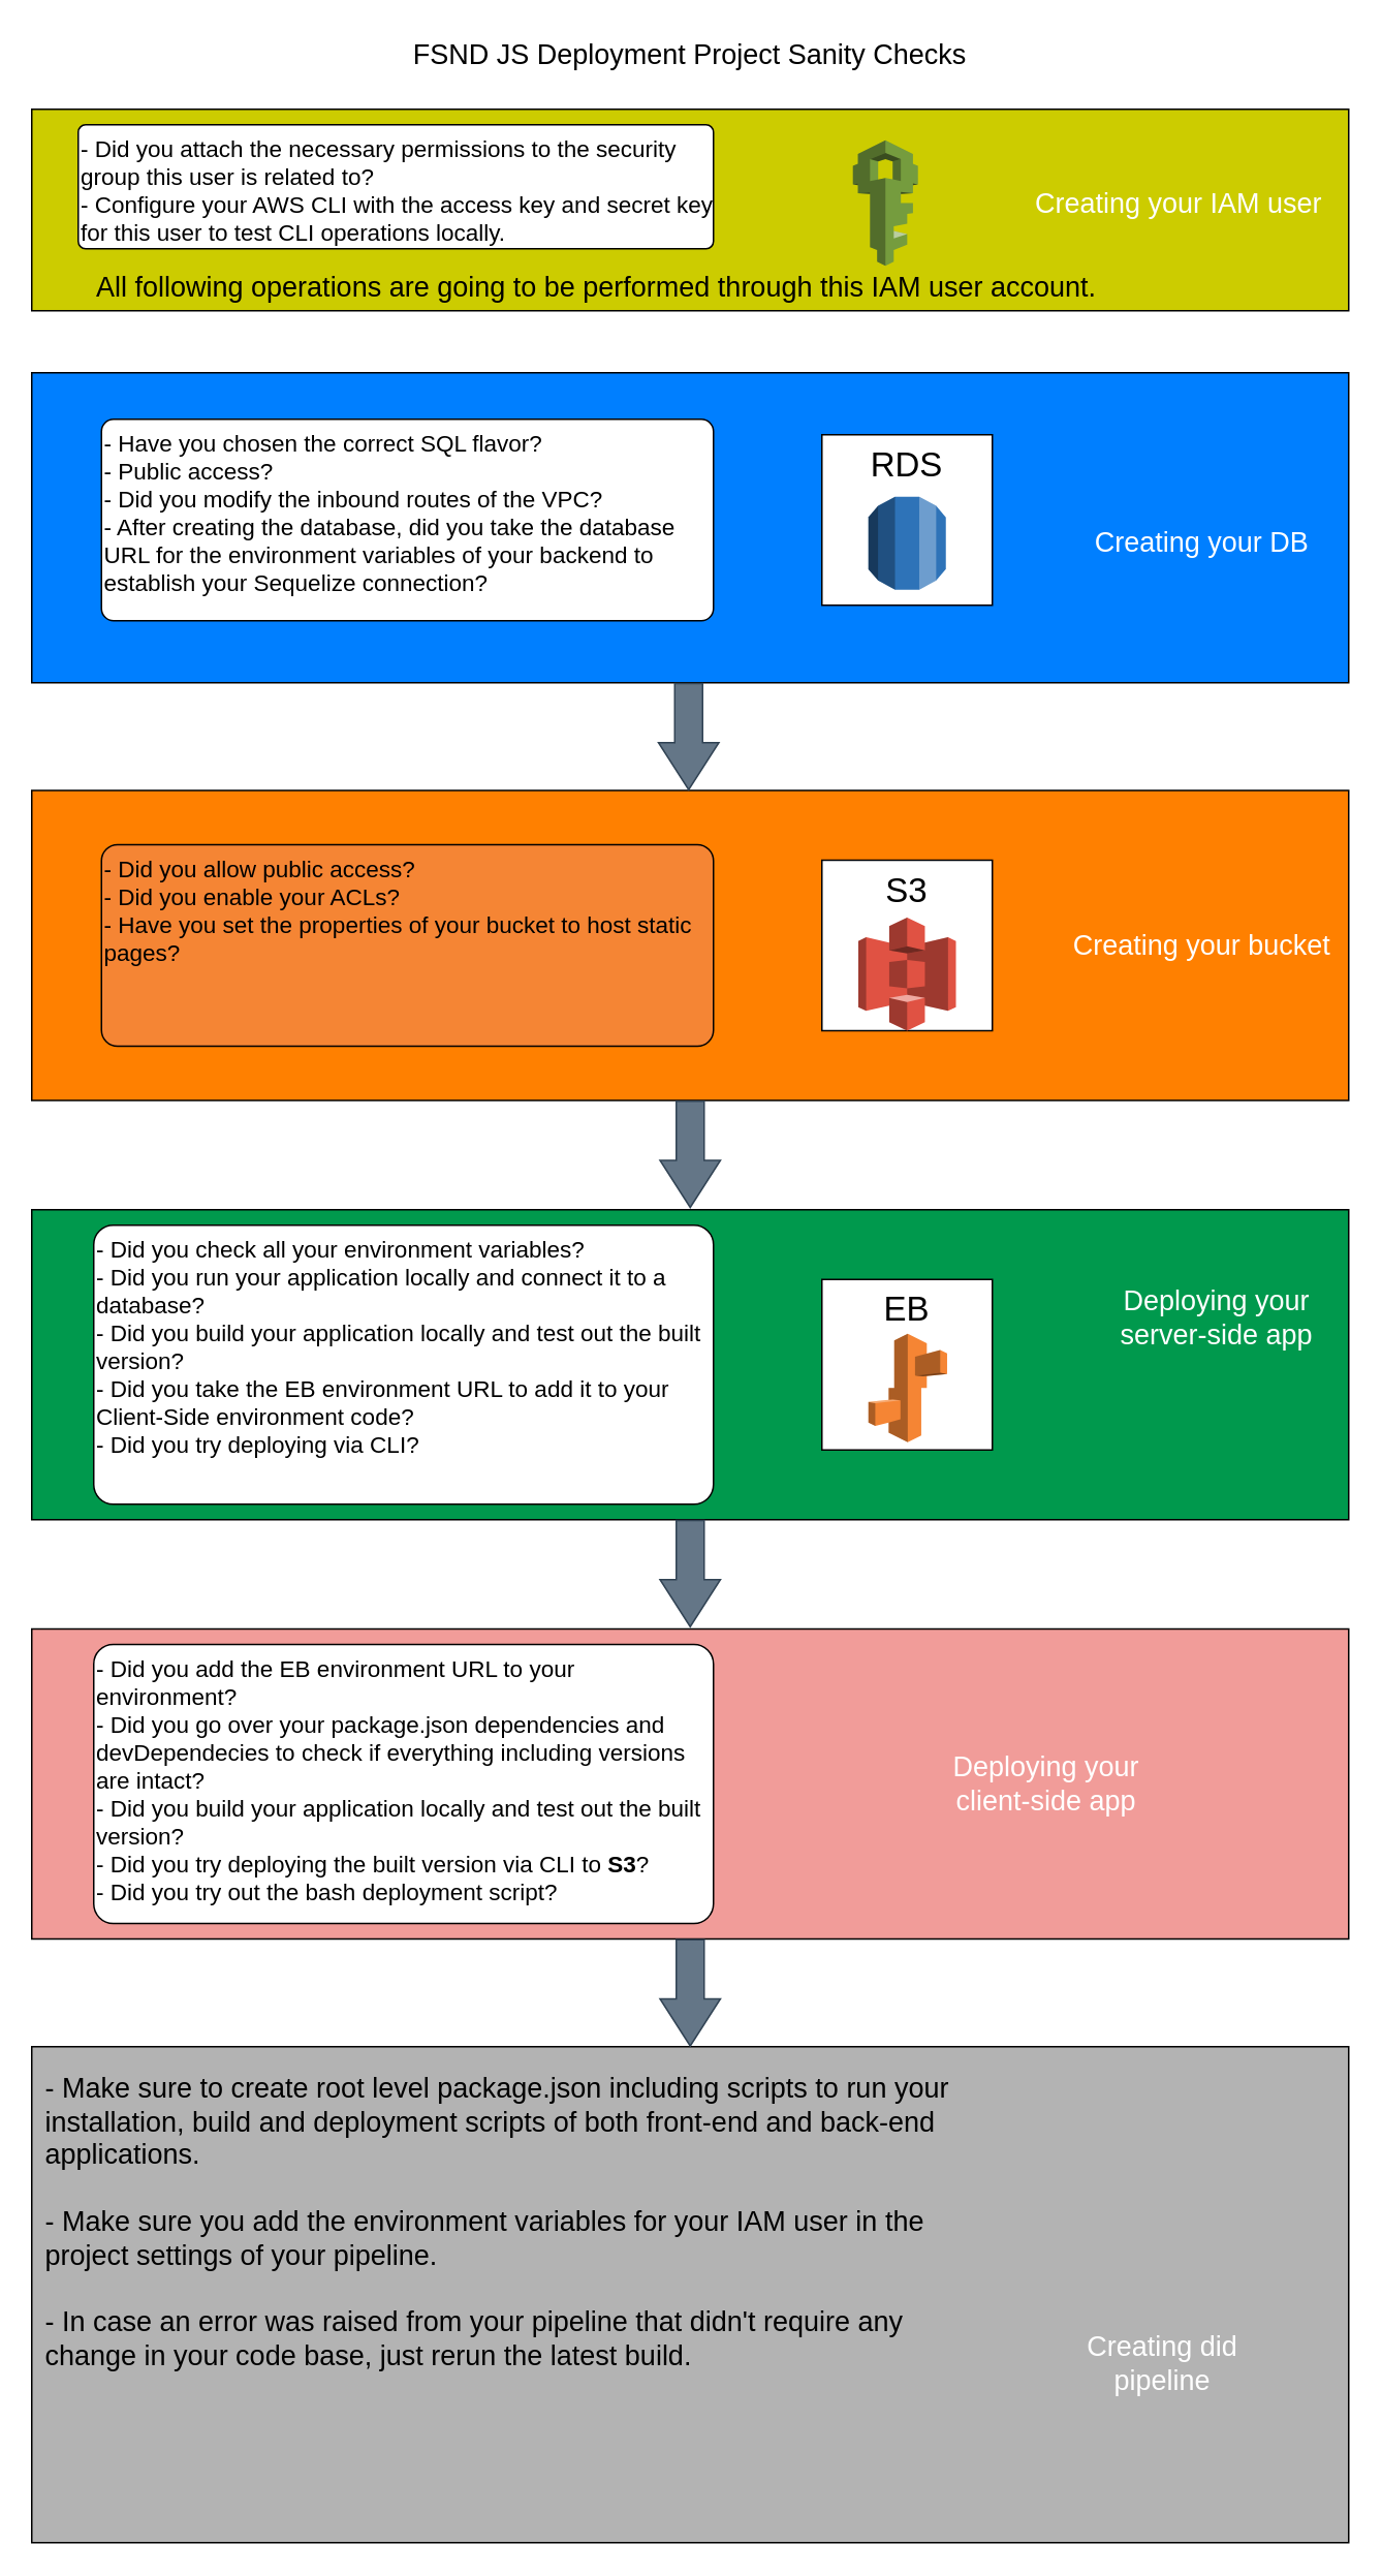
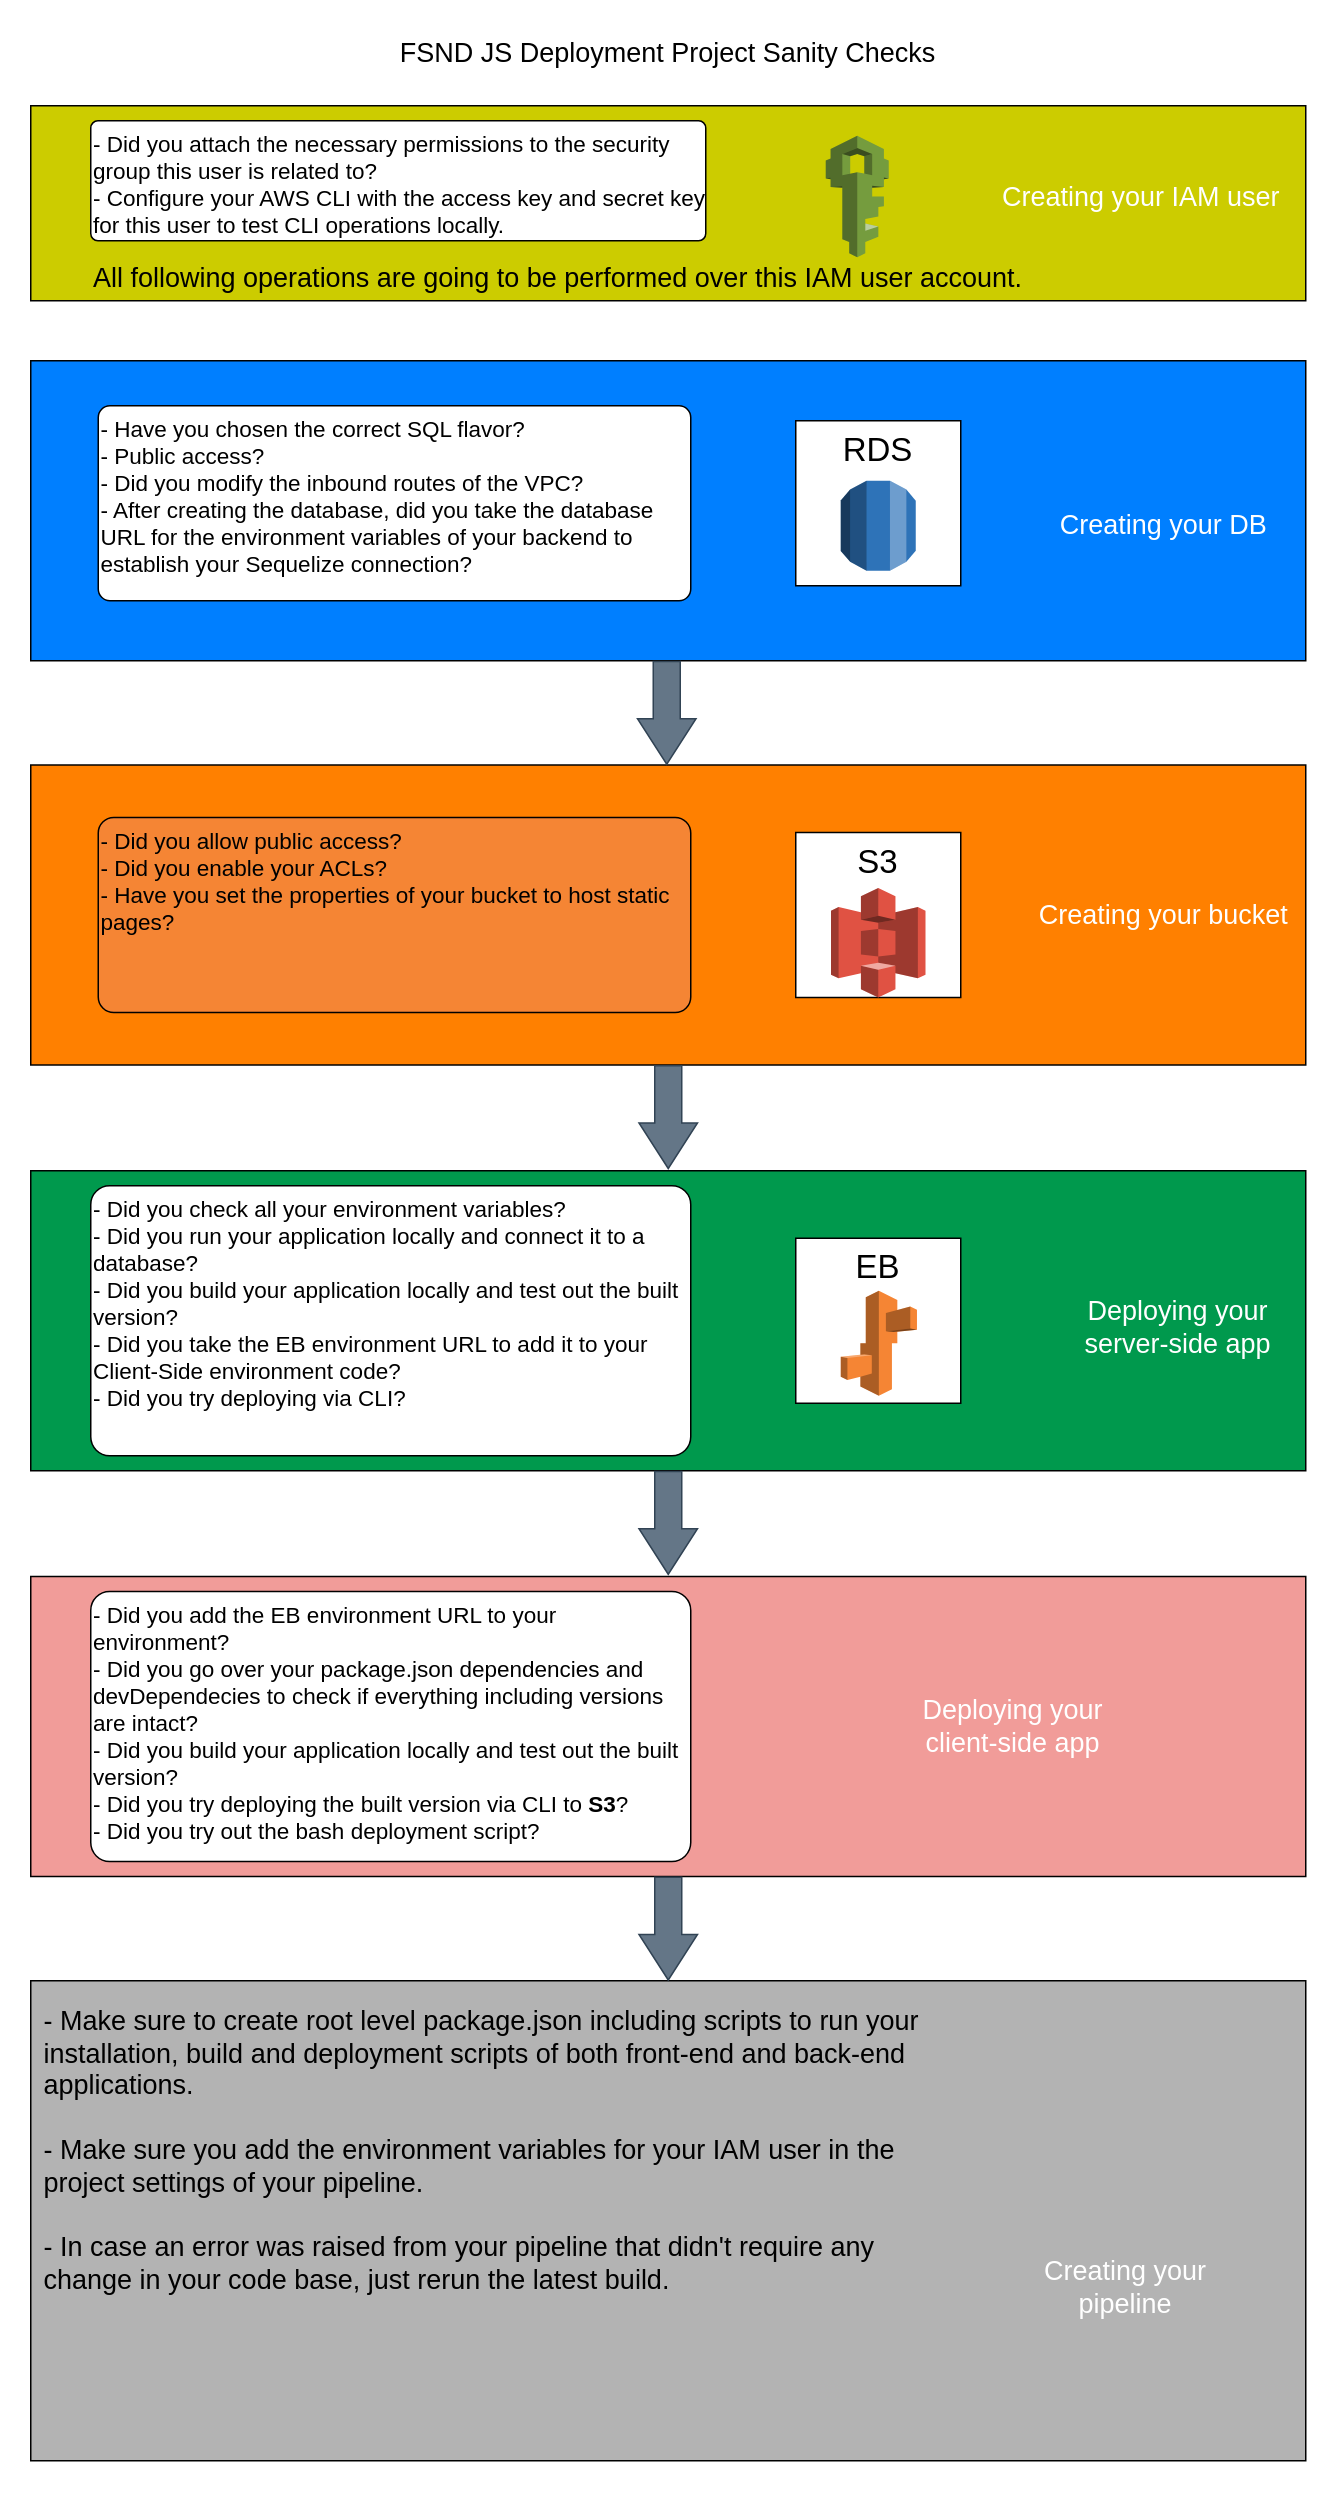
- <mxCell id="31" value="- Did you attach the necessary permissions to the security group this user is related to?&lt;br&gt;- Configure your AWS CLI with the access key and secret key for this user to test CLI operations locally." style="rounded=1;whiteSpace=wrap;html=1;fontSize=15;align=left;verticalAlign=top;arcSize=6;" vertex="1" parent="1"><mxGeometry x="50" y="80" width="410" height="80" as="geometry" /></mxCell>
+ <mxCell id="31" value="- Did you attach the necessary permissions to the security group this user is related to?&lt;br&gt;- Configure your AWS CLI with the access key and secret key for this user to test CLI operations locally." style="rounded=1;whiteSpace=wrap;html=1;fontSize=15;align=left;verticalAlign=top;arcSize=6;" vertex="1" parent="1"><mxGeometry x="60" y="80" width="410" height="80" as="geometry" /></mxCell>
- <mxCell id="32" value="All following operations are going to be performed through this IAM user account." style="text;html=1;strokeColor=none;fillColor=none;align=left;verticalAlign=middle;whiteSpace=wrap;rounded=0;fontSize=18;fontColor=#000000;" vertex="1" parent="1"><mxGeometry x="60" y="170" width="750" height="30" as="geometry" /></mxCell>
+ <mxCell id="32" value="All following operations are going to be performed over this IAM user account." style="text;html=1;strokeColor=none;fillColor=none;align=left;verticalAlign=middle;whiteSpace=wrap;rounded=0;fontSize=18;fontColor=#000000;" vertex="1" parent="1"><mxGeometry x="60" y="170" width="750" height="30" as="geometry" /></mxCell>
- <mxCell id="19" value="Deploying your server-side app" style="text;html=1;strokeColor=none;fillColor=none;align=center;verticalAlign=middle;whiteSpace=wrap;rounded=0;fontSize=18;fontColor=#FFFFFF;" vertex="1" parent="1"><mxGeometry x="720" y="825" width="130" height="50" as="geometry" /></mxCell>
+ <mxCell id="19" value="Deploying your server-side app" style="text;html=1;strokeColor=none;fillColor=none;align=center;verticalAlign=middle;whiteSpace=wrap;rounded=0;fontSize=18;fontColor=#FFFFFF;" vertex="1" parent="1"><mxGeometry x="720" y="860" width="130" height="50" as="geometry" /></mxCell>
- <mxCell id="27" value="Creating did pipeline" style="text;html=1;strokeColor=none;fillColor=none;align=center;verticalAlign=middle;whiteSpace=wrap;rounded=0;fontSize=18;fontColor=#FFFFFF;" vertex="1" parent="1"><mxGeometry x="685" y="1500" width="130" height="50" as="geometry" /></mxCell>
+ <mxCell id="27" value="Creating your pipeline" style="text;html=1;strokeColor=none;fillColor=none;align=center;verticalAlign=middle;whiteSpace=wrap;rounded=0;fontSize=18;fontColor=#FFFFFF;" vertex="1" parent="1"><mxGeometry x="685" y="1500" width="130" height="50" as="geometry" /></mxCell>
